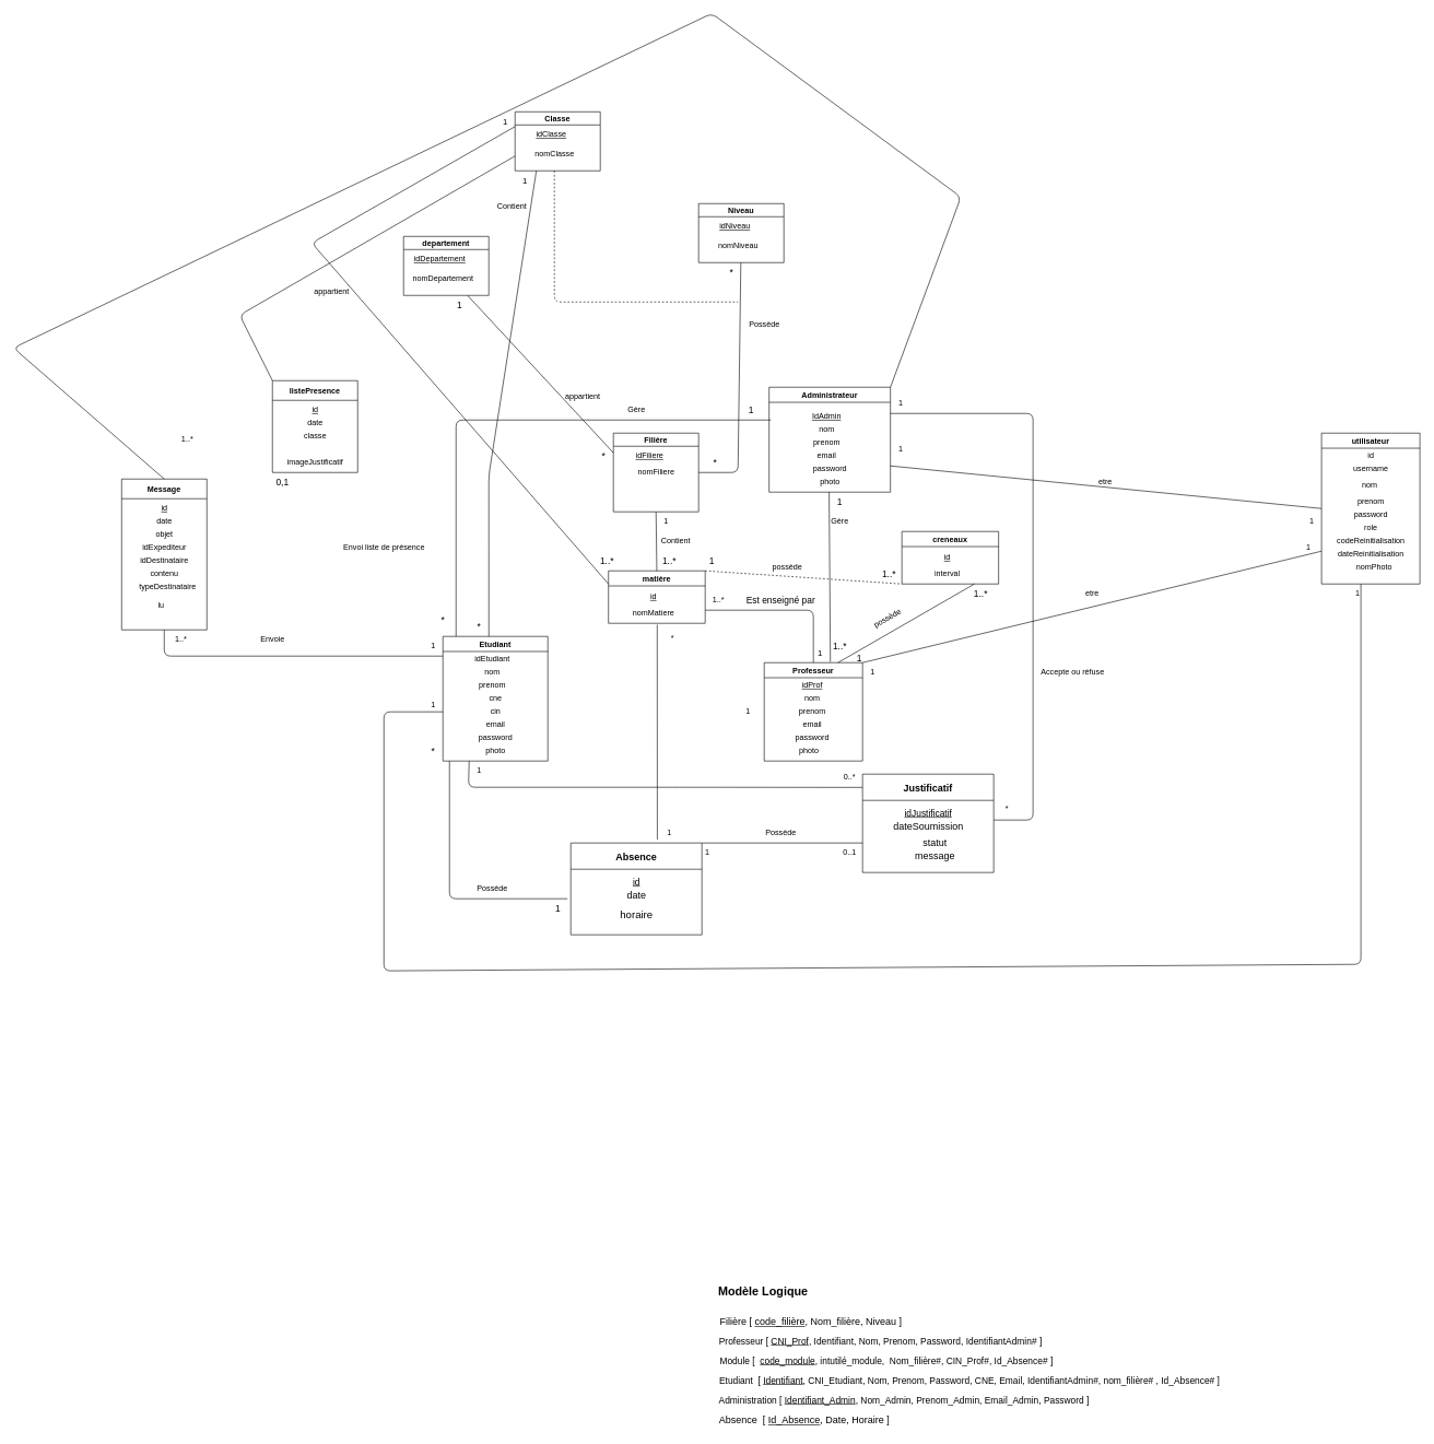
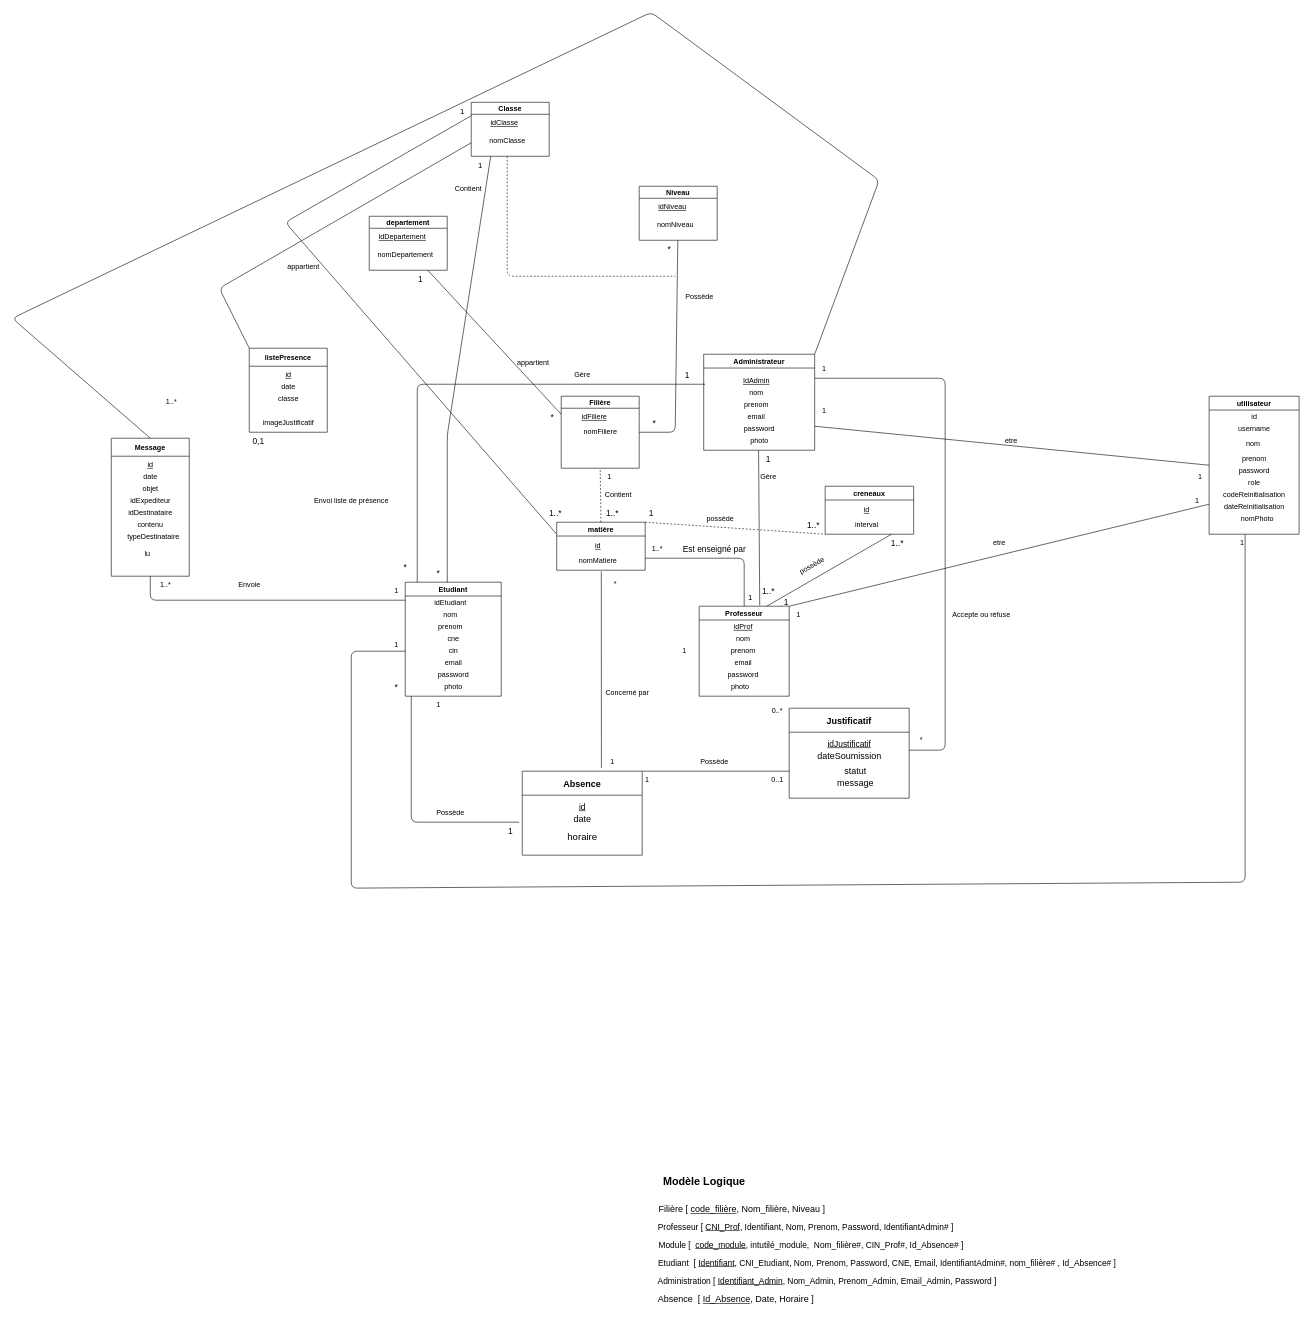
- <mxCell id="28" value="" style="endArrow=none;html=1;entryX=0.5;entryY=1;entryDx=0;entryDy=0;exitX=0.5;exitY=0;exitDx=0;exitDy=0;" parent="1" source="24" target="2" edge="1"><mxGeometry width="50" height="50" relative="1" as="geometry"><mxPoint x="997.5" y="870" as="sourcePoint" /><mxPoint x="1047.5" y="820" as="targetPoint" /></mxGeometry></mxCell>
+ <mxCell id="28" value="" style="endArrow=none;html=1;entryX=0.5;entryY=1;entryDx=0;entryDy=0;exitX=0.5;exitY=0;exitDx=0;exitDy=0;dashed=1;" parent="1" source="24" target="2" edge="1"><mxGeometry width="50" height="50" relative="1" as="geometry"><mxPoint x="997.5" y="870" as="sourcePoint" /><mxPoint x="1047.5" y="820" as="targetPoint" /></mxGeometry></mxCell>
+ <mxCell id="73" value="Concerné par" style="text;html=1;align=center;verticalAlign=middle;resizable=0;points=[];autosize=1;strokeColor=none;fillColor=none;" parent="1" vertex="1"><mxGeometry x="995" y="1140" width="100" height="30" as="geometry" /></mxCell>
- <mxCell id="5" style="edgeStyle=none;html=1;exitX=0.25;exitY=1;exitDx=0;exitDy=0;entryX=0.003;entryY=0.135;entryDx=0;entryDy=0;entryPerimeter=0;endArrow=none;endFill=0;" parent="1" source="7" target="86" edge="1"><mxGeometry relative="1" as="geometry"><mxPoint x="714.222" y="1250" as="targetPoint" /><Array as="points"><mxPoint x="714" y="1200" /><mxPoint x="1025" y="1200" /></Array></mxGeometry></mxCell>
- <mxCell id="74" value="&lt;font style=&quot;font-size: 18px;&quot;&gt;&lt;b style=&quot;&quot;&gt;Modèle Logique&lt;/b&gt;&lt;/font&gt;" style="text;html=1;align=center;verticalAlign=middle;resizable=0;points=[];autosize=1;strokeColor=none;fillColor=none;" parent="1" vertex="1"><mxGeometry x="1082.5" y="1950" width="160" height="40" as="geometry" /></mxCell>
+ <mxCell id="74" value="&lt;font style=&quot;font-size: 18px;&quot;&gt;&lt;b style=&quot;&quot;&gt;Modèle Logique&lt;/b&gt;&lt;/font&gt;" style="text;html=1;align=center;verticalAlign=middle;resizable=0;points=[];autosize=1;strokeColor=none;fillColor=none;" parent="1" vertex="1"><mxGeometry x="1092.5" y="1950" width="160" height="40" as="geometry" /></mxCell>
